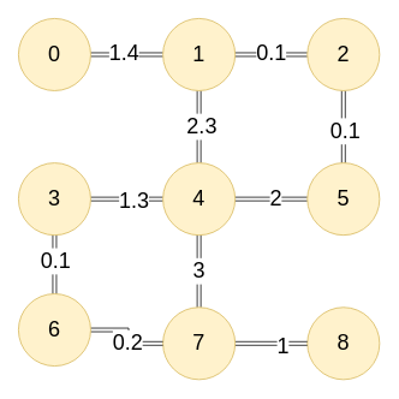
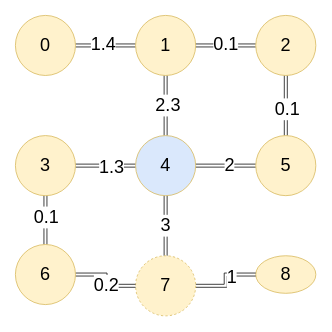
- <mxCell id="19" value="&lt;font style=&quot;font-size: 24px&quot;&gt;4&lt;/font&gt;" style="ellipse;whiteSpace=wrap;html=1;fillColor=#fff2cc;strokeColor=#d6b656;" vertex="1" parent="1"><mxGeometry x="180" y="180" width="80" height="80" as="geometry" /></mxCell>
+ <mxCell id="19" value="&lt;font style=&quot;font-size: 24px&quot;&gt;4&lt;/font&gt;" style="ellipse;whiteSpace=wrap;html=1;fillColor=#dae8fc;strokeColor=#d6b656;" vertex="1" parent="1"><mxGeometry x="180" y="180" width="80" height="80" as="geometry" /></mxCell>
- <mxCell id="26" value="&lt;font style=&quot;font-size: 24px&quot;&gt;7&lt;/font&gt;" style="ellipse;whiteSpace=wrap;html=1;fillColor=#fff2cc;strokeColor=#d6b656;" vertex="1" parent="1"><mxGeometry x="180" y="340" width="80" height="80" as="geometry" /></mxCell>
+ <mxCell id="26" value="&lt;font style=&quot;font-size: 24px&quot;&gt;7&lt;/font&gt;" style="ellipse;whiteSpace=wrap;html=1;fillColor=#fff2cc;strokeColor=#d6b656;dashed=1;" vertex="1" parent="1"><mxGeometry x="180" y="340" width="80" height="80" as="geometry" /></mxCell>
- <mxCell id="15" value="&lt;font style=&quot;font-size: 24px&quot;&gt;8&lt;/font&gt;" style="ellipse;whiteSpace=wrap;html=1;fillColor=#fff2cc;strokeColor=#d6b656;" vertex="1" parent="1"><mxGeometry x="340" y="340" width="80" height="80" as="geometry" /></mxCell>
+ <mxCell id="15" value="&lt;font style=&quot;font-size: 24px&quot;&gt;8&lt;/font&gt;" style="ellipse;whiteSpace=wrap;html=1;fillColor=#fff2cc;strokeColor=#d6b656;" vertex="1" parent="1"><mxGeometry x="340" y="340" width="80" height="50" as="geometry" /></mxCell>
